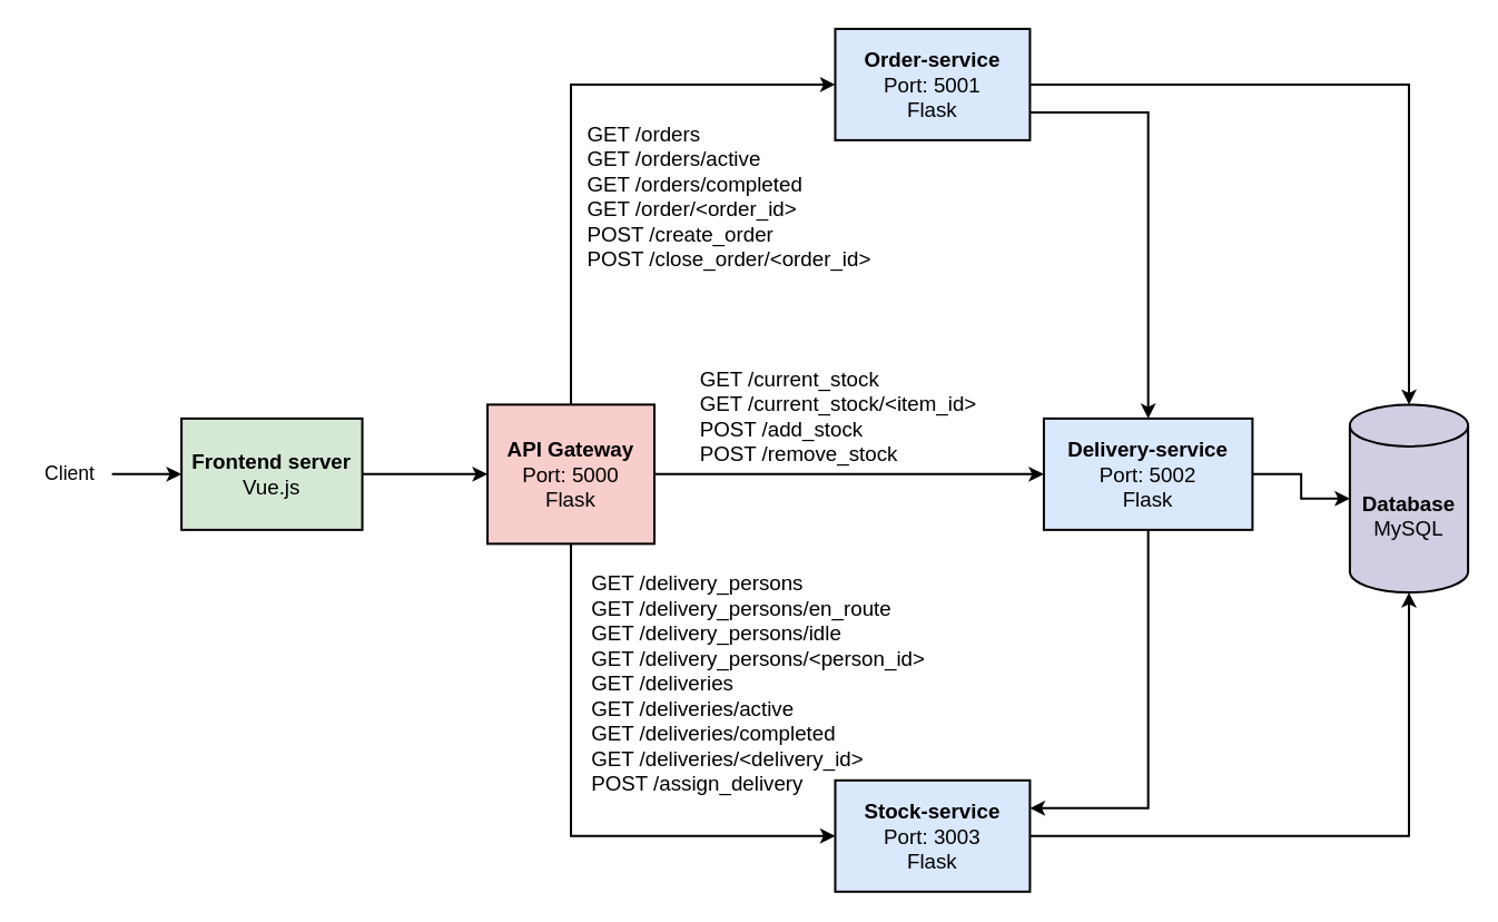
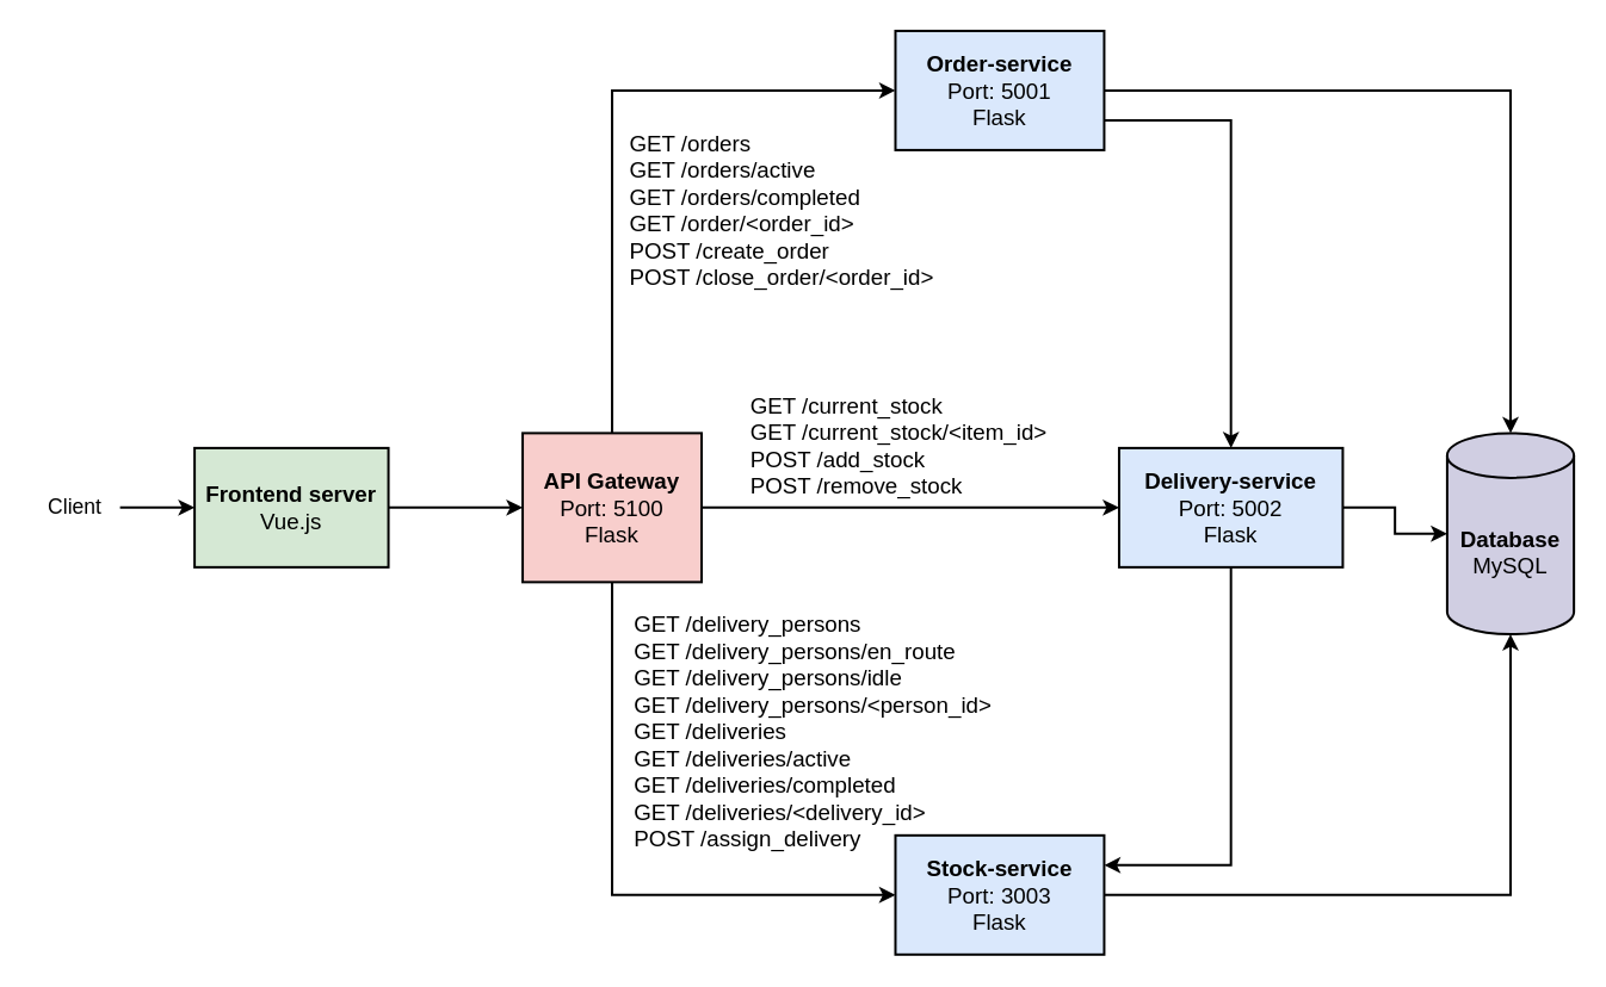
- <mxCell id="6" value="&lt;font style=&quot;font-size: 15px;&quot;&gt;&lt;b&gt;API Gateway&lt;/b&gt;&lt;/font&gt;&lt;div&gt;&lt;font style=&quot;font-size: 15px;&quot;&gt;Port: 5000&lt;/font&gt;&lt;/div&gt;&lt;div&gt;&lt;font style=&quot;font-size: 15px;&quot;&gt;Flask&lt;/font&gt;&lt;/div&gt;" style="rounded=0;whiteSpace=wrap;html=1;strokeWidth=1.6;fillColor=#f8cecc;strokeColor=#000000;" vertex="1" parent="1"><mxGeometry x="350" y="290" width="120" height="100" as="geometry" /></mxCell>
+ <mxCell id="6" value="&lt;font style=&quot;font-size: 15px;&quot;&gt;&lt;b&gt;API Gateway&lt;/b&gt;&lt;/font&gt;&lt;div&gt;&lt;font style=&quot;font-size: 15px;&quot;&gt;Port: 5100&lt;/font&gt;&lt;/div&gt;&lt;div&gt;&lt;font style=&quot;font-size: 15px;&quot;&gt;Flask&lt;/font&gt;&lt;/div&gt;" style="rounded=0;whiteSpace=wrap;html=1;strokeWidth=1.6;fillColor=#f8cecc;strokeColor=#000000;" vertex="1" parent="1"><mxGeometry x="350" y="290" width="120" height="100" as="geometry" /></mxCell>
